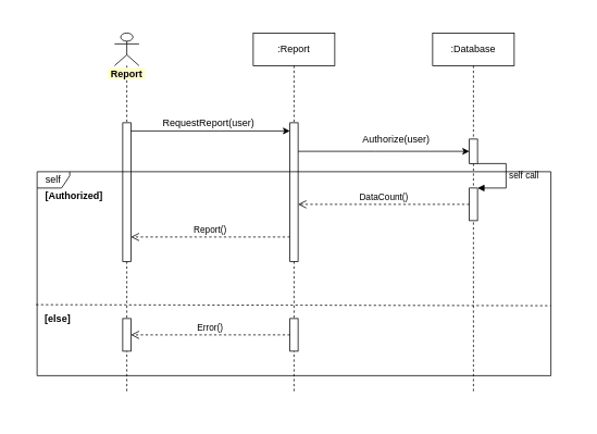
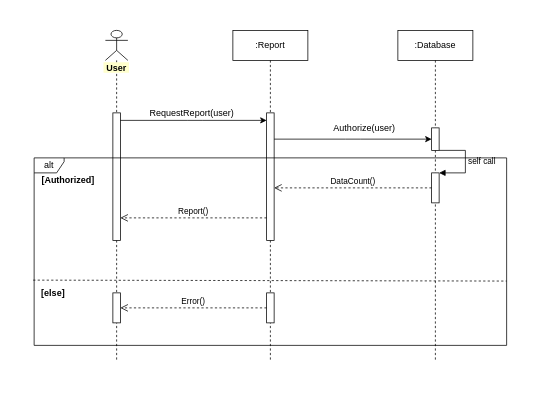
- <mxCell id="3" value="&lt;b style=&quot;background-color: rgb(255 , 255 , 204)&quot;&gt;&amp;nbsp;Report&amp;nbsp;&lt;/b&gt;" style="shape=umlLifeline;participant=umlActor;perimeter=lifelinePerimeter;whiteSpace=wrap;html=1;container=1;collapsible=0;recursiveResize=0;verticalAlign=top;spacingTop=36;outlineConnect=0;" vertex="1" parent="1"><mxGeometry x="140" y="40" width="30" height="440" as="geometry" /></mxCell>
+ <mxCell id="3" value="&lt;b style=&quot;background-color: rgb(255 , 255 , 204)&quot;&gt;&amp;nbsp;User&amp;nbsp;&lt;/b&gt;" style="shape=umlLifeline;participant=umlActor;perimeter=lifelinePerimeter;whiteSpace=wrap;html=1;container=1;collapsible=0;recursiveResize=0;verticalAlign=top;spacingTop=36;outlineConnect=0;" vertex="1" parent="1"><mxGeometry x="140" y="40" width="30" height="440" as="geometry" /></mxCell>
- <mxCell id="23" value="self" style="shape=umlFrame;whiteSpace=wrap;html=1;width=40;height=20;" vertex="1" parent="1"><mxGeometry x="45" y="210" width="630" height="250" as="geometry" /></mxCell>
+ <mxCell id="23" value="alt" style="shape=umlFrame;whiteSpace=wrap;html=1;width=40;height=20;" vertex="1" parent="1"><mxGeometry x="45" y="210" width="630" height="250" as="geometry" /></mxCell>
